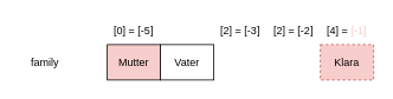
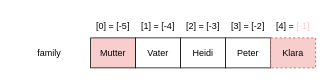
+ <mxCell id="5" value="[1] = [-4]" style="text;html=1;strokeColor=none;fillColor=none;align=center;verticalAlign=middle;whiteSpace=wrap;rounded=0;" vertex="1" parent="1"><mxGeometry x="180" y="20" width="60" height="30" as="geometry" /></mxCell>
- <mxCell id="9" value="[2] = [-2]" style="text;html=1;strokeColor=none;fillColor=none;align=center;verticalAlign=middle;whiteSpace=wrap;rounded=0;" vertex="1" parent="1"><mxGeometry x="300" y="20" width="60" height="30" as="geometry" /></mxCell>
+ <mxCell id="9" value="[3] = [-2]" style="text;html=1;strokeColor=none;fillColor=none;align=center;verticalAlign=middle;whiteSpace=wrap;rounded=0;" vertex="1" parent="1"><mxGeometry x="300" y="20" width="60" height="30" as="geometry" /></mxCell>
- <mxCell id="10" value="family" style="text;html=1;strokeColor=none;fillColor=none;align=center;verticalAlign=middle;whiteSpace=wrap;rounded=0;" vertex="1" parent="1"><mxGeometry x="20" y="55" width="60" height="30" as="geometry" /></mxCell>
+ <mxCell id="10" value="family" style="text;html=1;strokeColor=none;fillColor=none;align=center;verticalAlign=middle;whiteSpace=wrap;rounded=0;" vertex="1" parent="1"><mxGeometry x="35" y="55" width="60" height="30" as="geometry" /></mxCell>
+ <mxCell id="6" value="Heidi" style="rounded=0;whiteSpace=wrap;html=1;" vertex="1" parent="1"><mxGeometry x="240" y="50" width="60" height="40" as="geometry" /></mxCell>
+ <mxCell id="8" value="Peter" style="rounded=0;whiteSpace=wrap;html=1;" vertex="1" parent="1"><mxGeometry x="300" y="50" width="60" height="40" as="geometry" /></mxCell>
